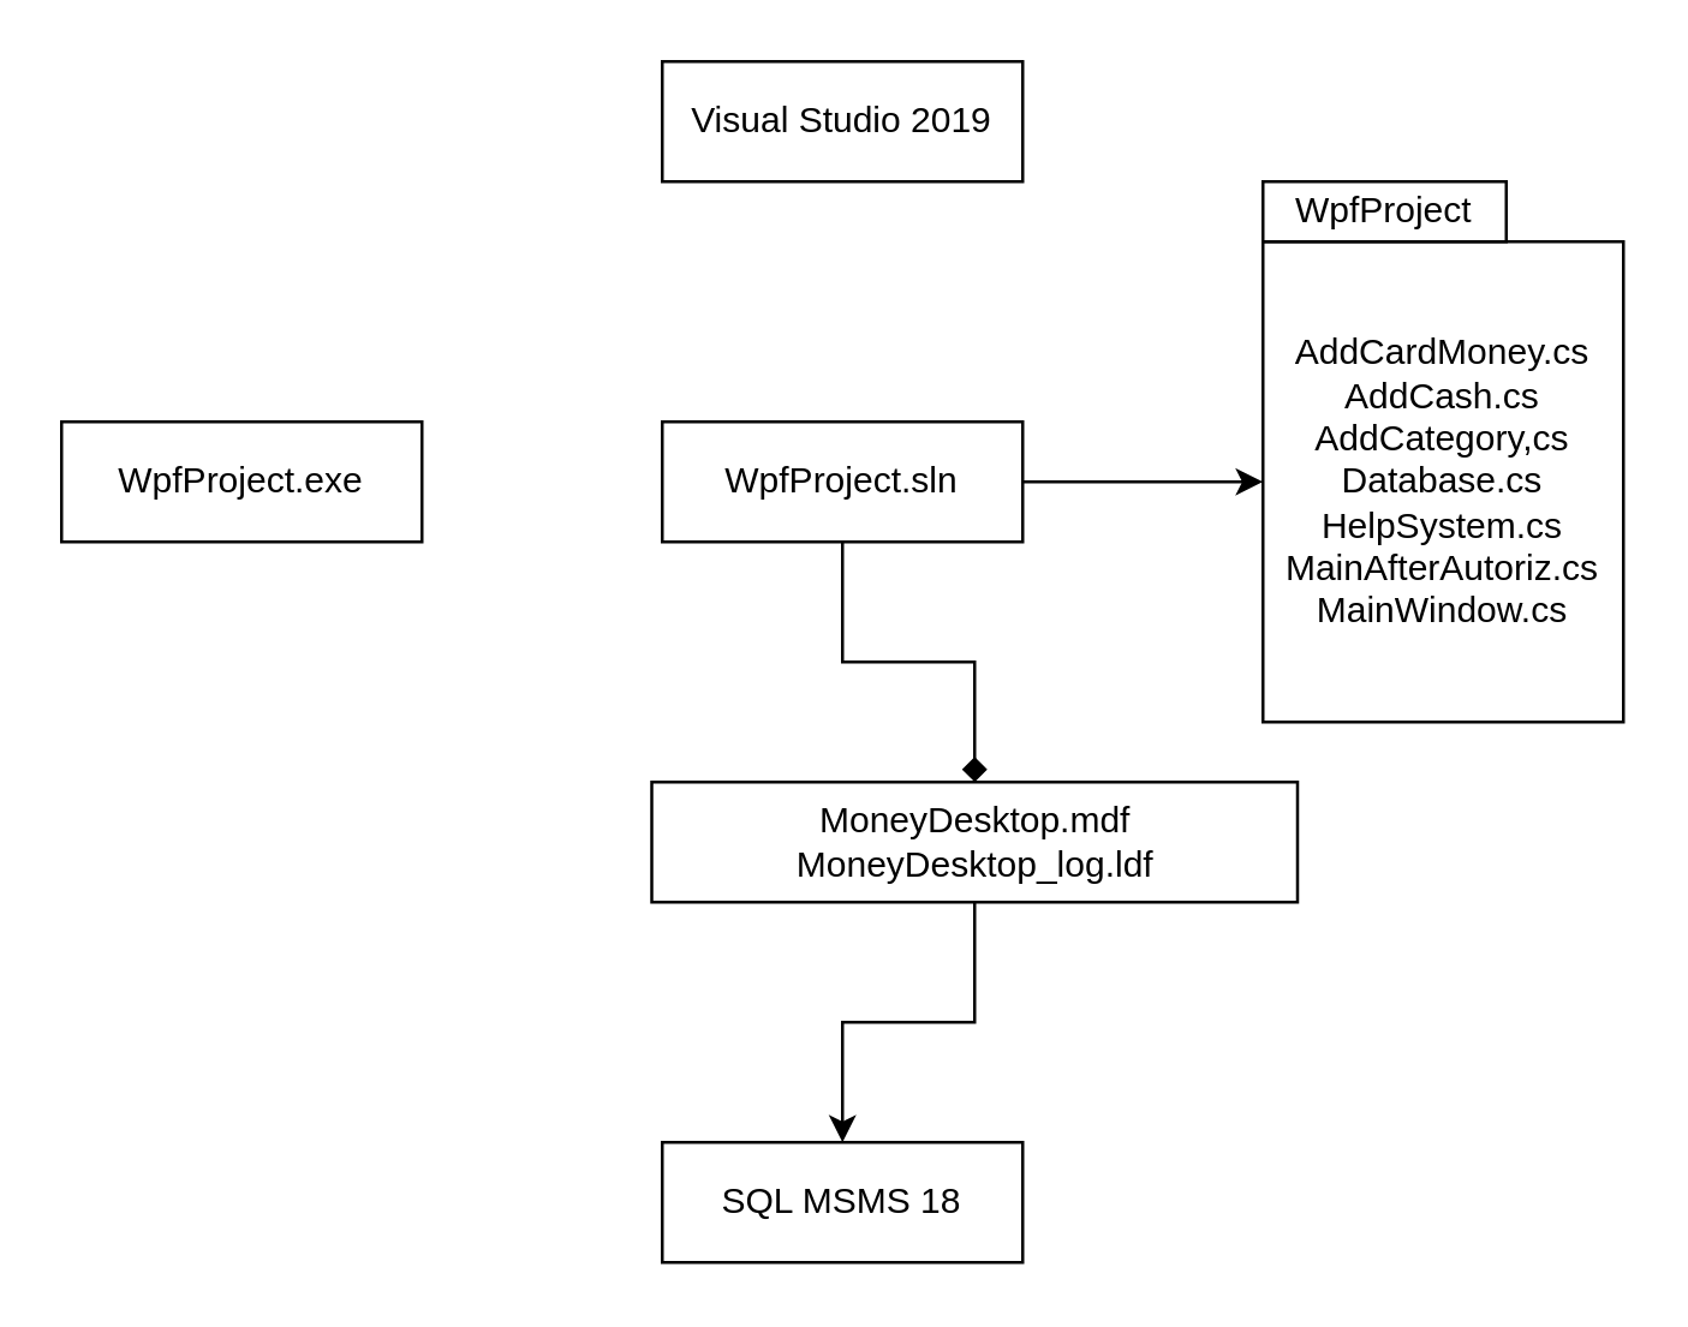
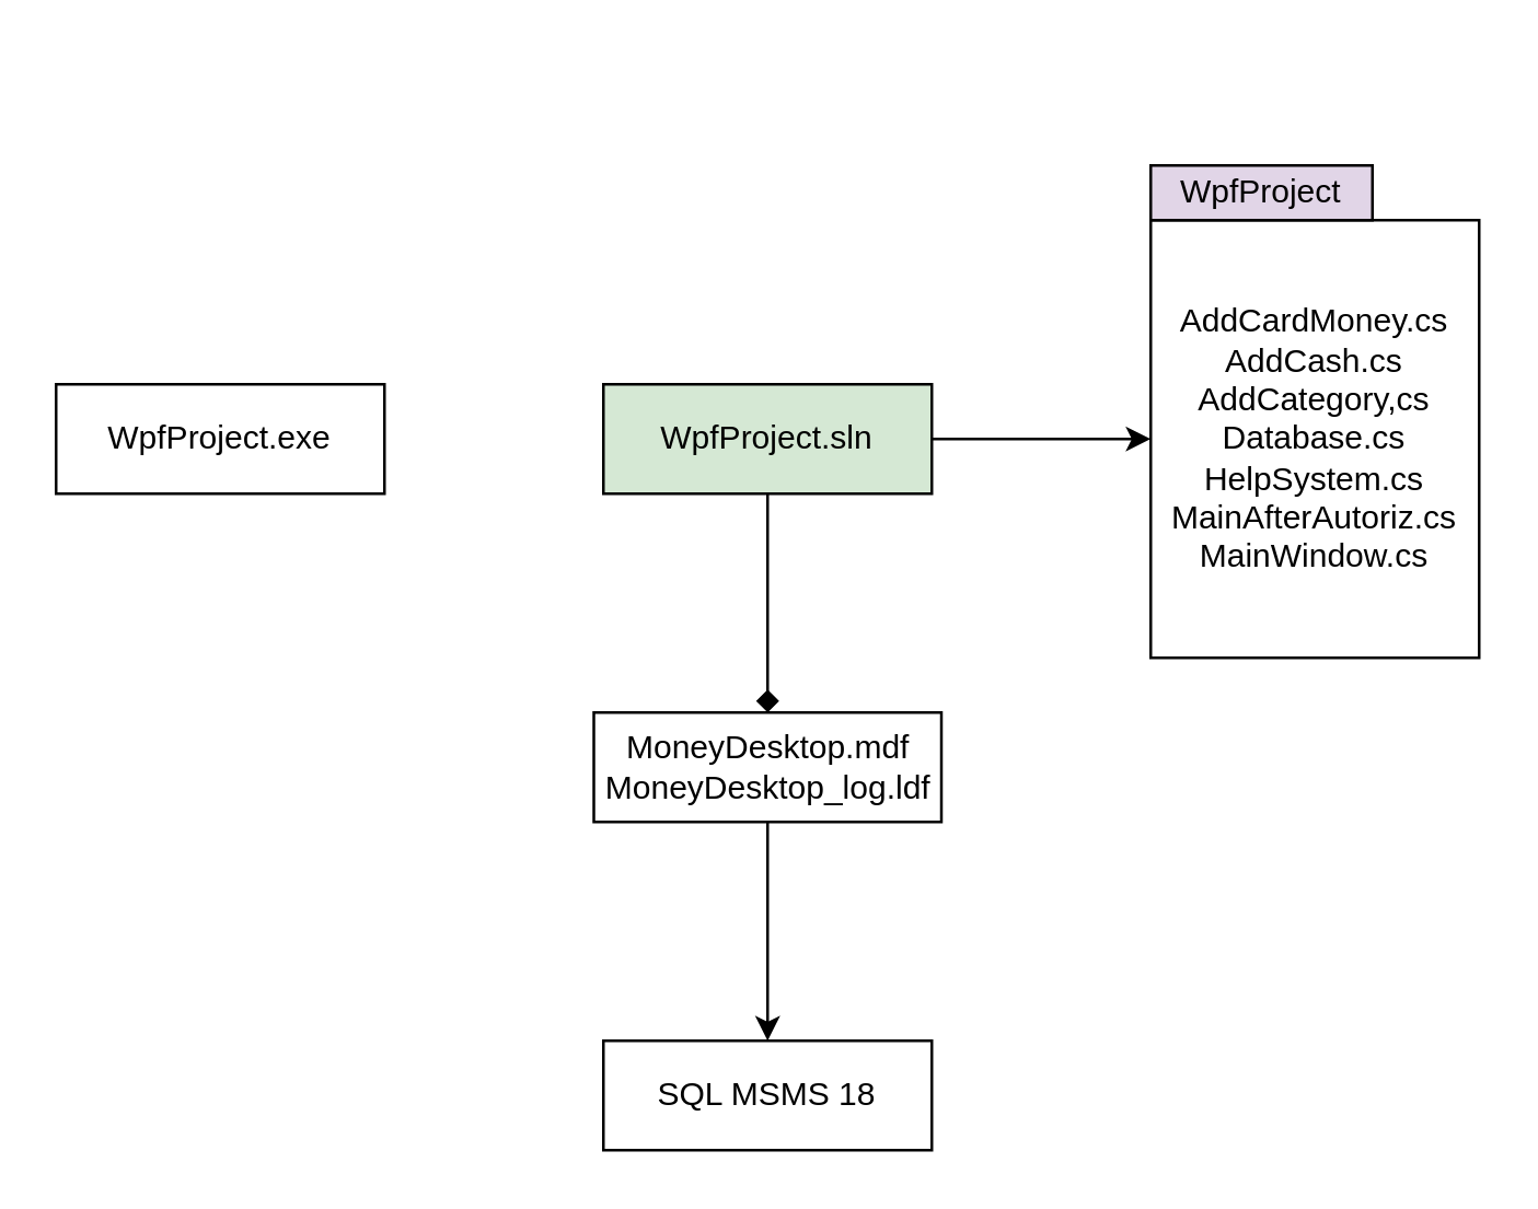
- <mxCell id="10" value="Visual Studio 2019" style="rounded=0;whiteSpace=wrap;html=1;" parent="1" vertex="1"><mxGeometry x="220" y="20" width="120" height="40" as="geometry" /></mxCell>
- <mxCell id="11" value="WpfProject" style="rounded=0;whiteSpace=wrap;html=1;fillColor=#ffffff;" parent="1" vertex="1"><mxGeometry x="420" y="60" width="81" height="20" as="geometry" /></mxCell>
+ <mxCell id="11" value="WpfProject" style="rounded=0;whiteSpace=wrap;html=1;fillColor=#e1d5e7;" parent="1" vertex="1"><mxGeometry x="420" y="60" width="81" height="20" as="geometry" /></mxCell>
- <mxCell id="5" value="WpfProject.sln" style="rounded=0;whiteSpace=wrap;html=1;" parent="1" vertex="1"><mxGeometry x="220" y="140" width="120" height="40" as="geometry" /></mxCell>
+ <mxCell id="5" value="WpfProject.sln" style="rounded=0;whiteSpace=wrap;html=1;fillColor=#d5e8d4;" parent="1" vertex="1"><mxGeometry x="220" y="140" width="120" height="40" as="geometry" /></mxCell>
- <mxCell id="8" value="MoneyDesktop.mdf&lt;br&gt;MoneyDesktop_log.ldf" style="rounded=0;whiteSpace=wrap;html=1;" parent="1" vertex="1"><mxGeometry x="216.5" y="260" width="215" height="40" as="geometry" /></mxCell>
+ <mxCell id="8" value="MoneyDesktop.mdf&lt;br&gt;MoneyDesktop_log.ldf" style="rounded=0;whiteSpace=wrap;html=1;" parent="1" vertex="1"><mxGeometry x="216.5" y="260" width="127" height="40" as="geometry" /></mxCell>
